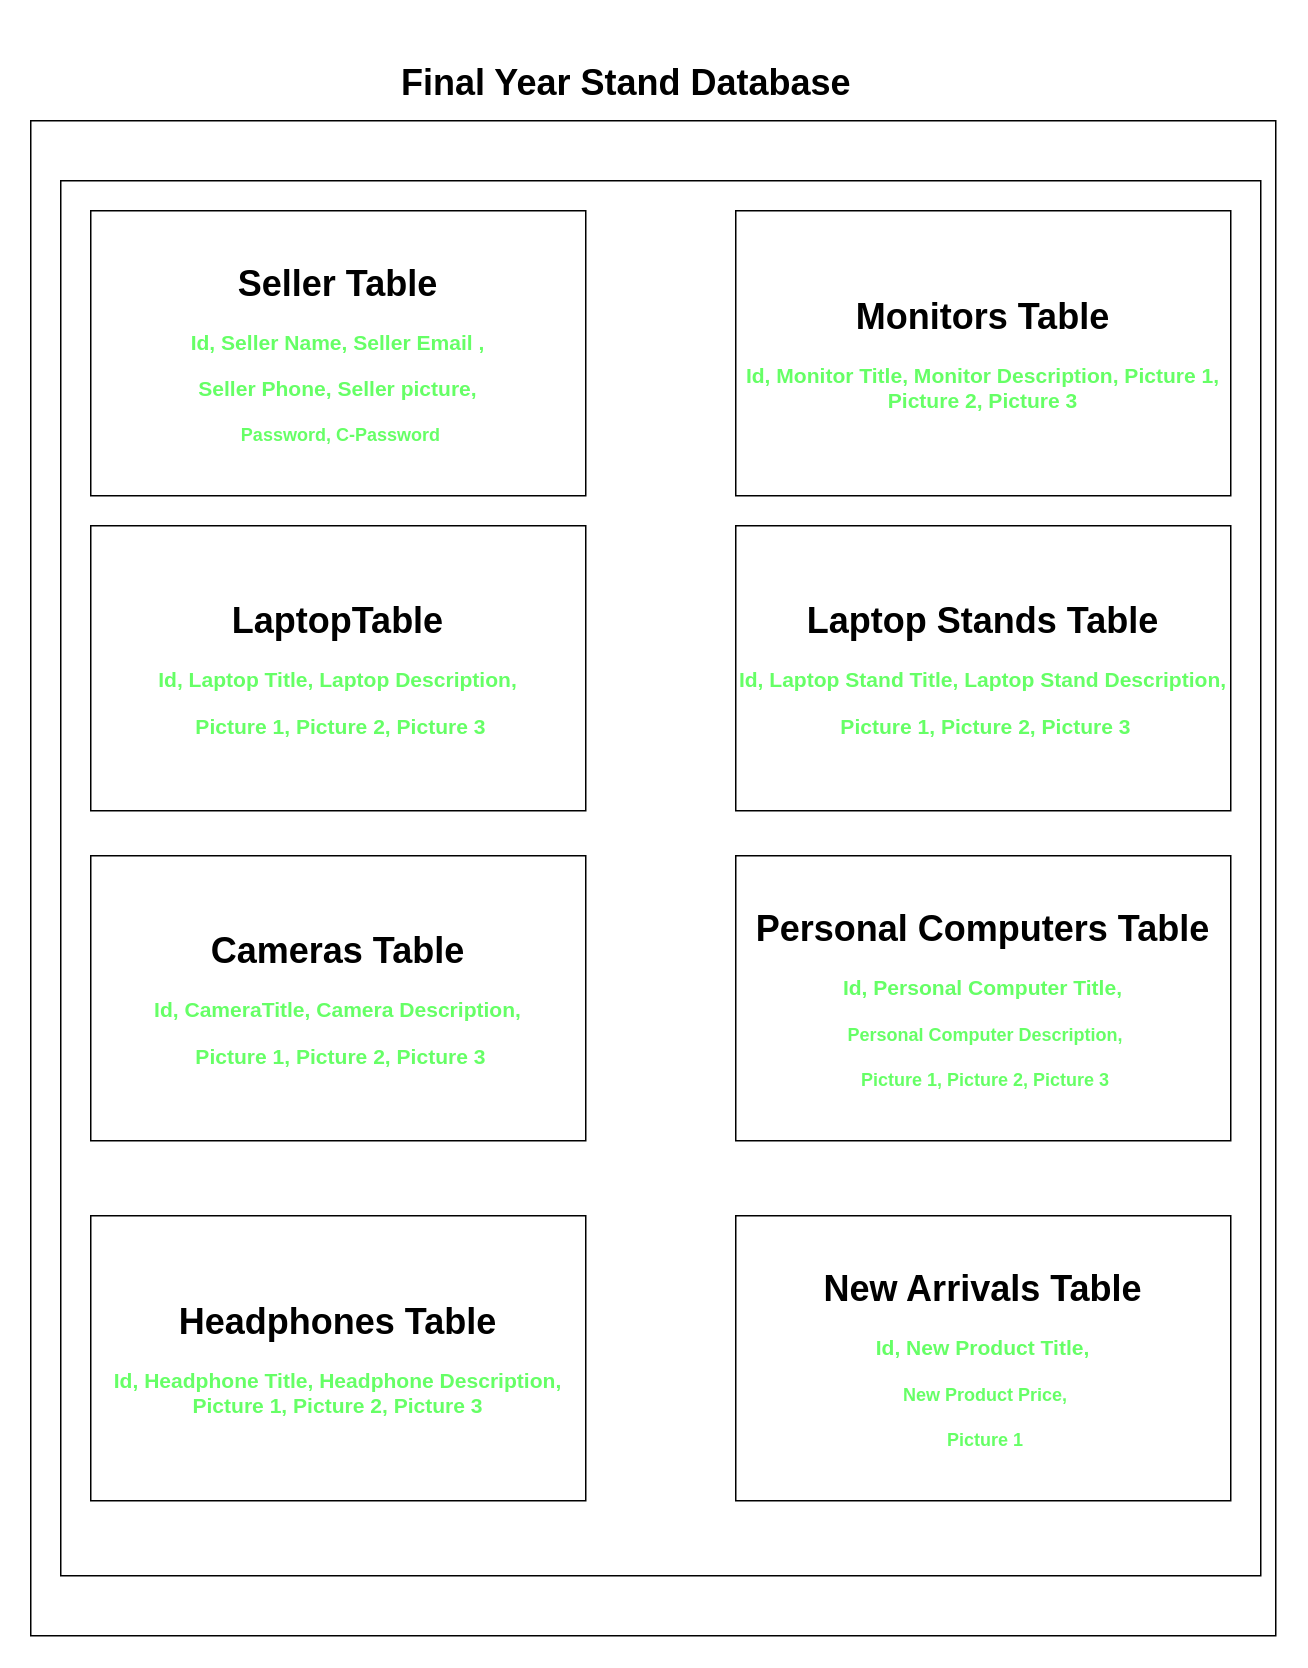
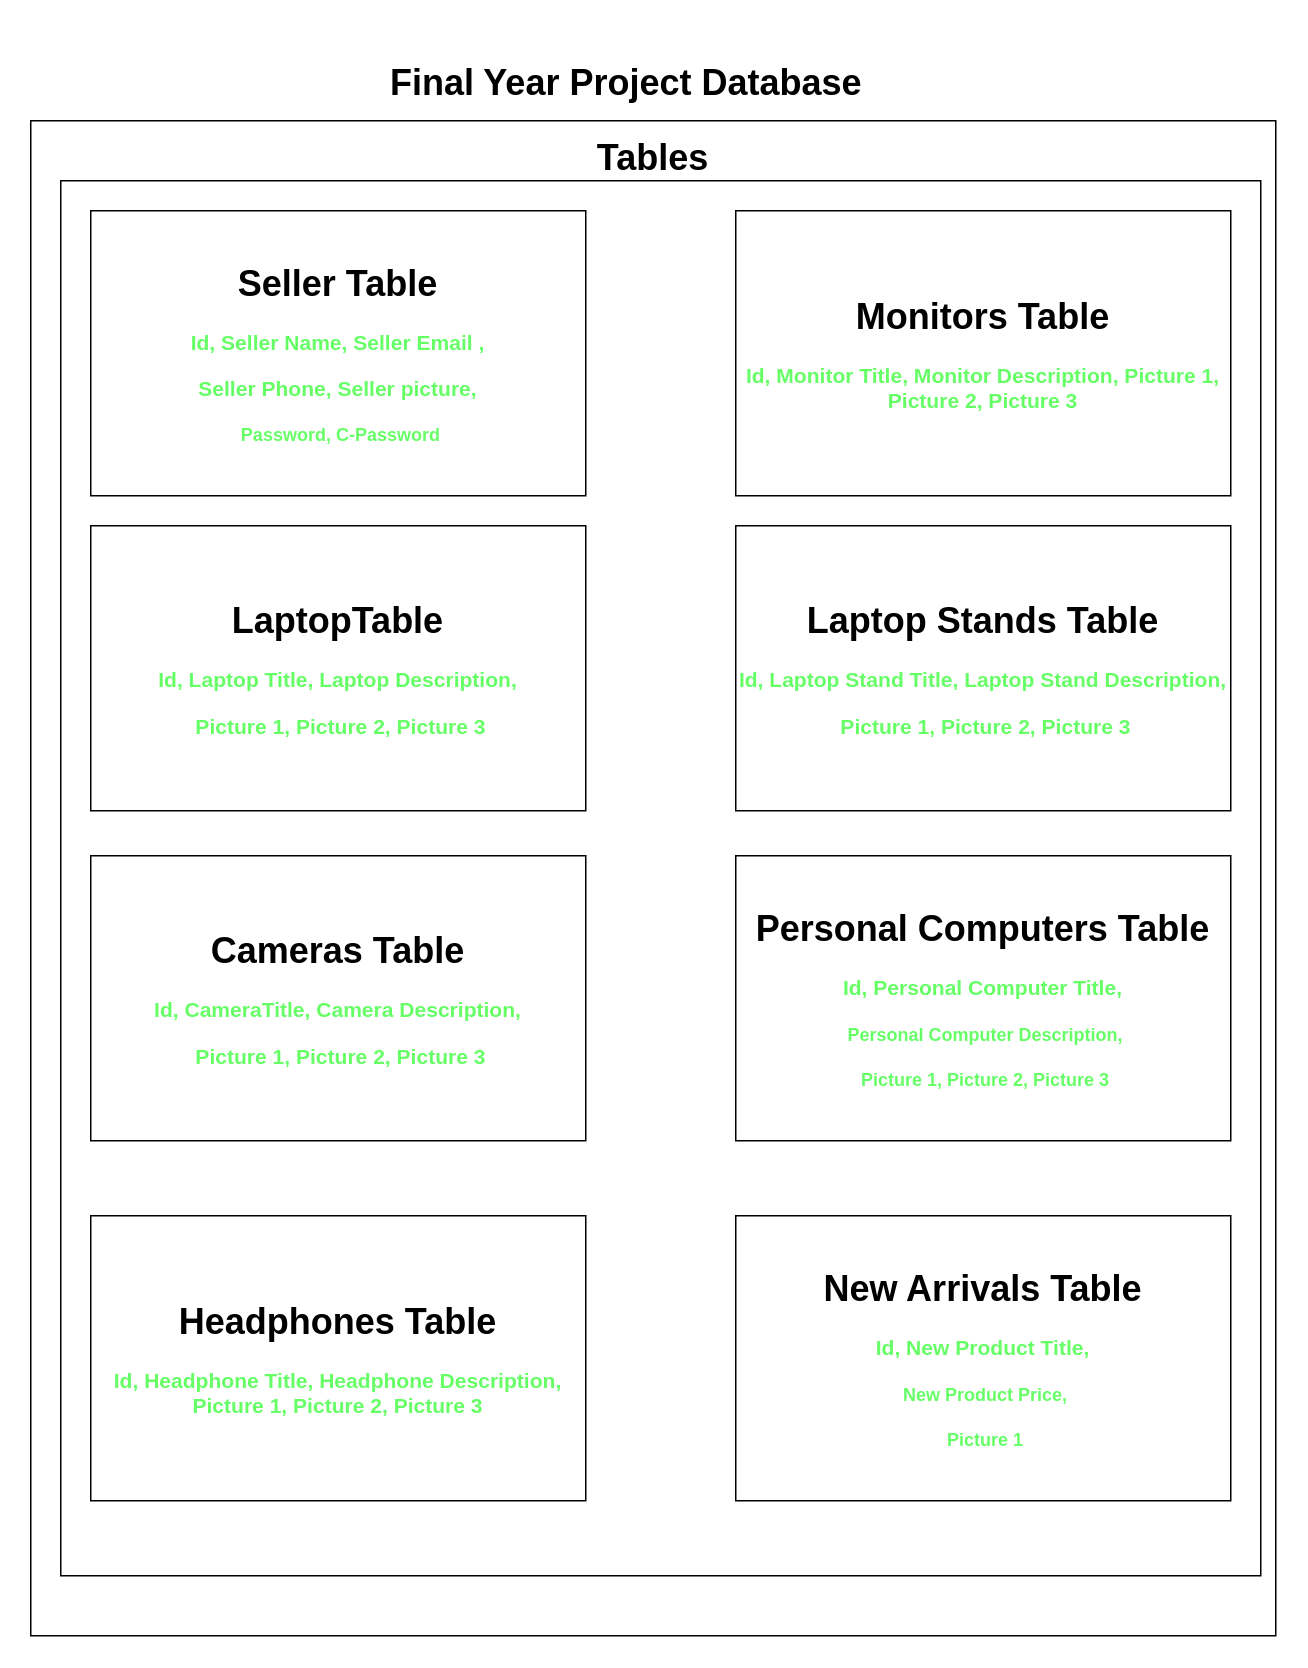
- <mxCell id="3" value="&lt;h1&gt;&lt;b&gt;Final Year Stand Database&amp;nbsp;&lt;/b&gt;&lt;/h1&gt;" style="text;html=1;align=center;verticalAlign=middle;resizable=0;points=[];autosize=1;strokeColor=none;fillColor=none;" vertex="1" parent="1"><mxGeometry x="250" width="340" height="70" as="geometry" y="20" /></mxCell>
+ <mxCell id="3" value="&lt;h1&gt;&lt;b&gt;Final Year Project Database&amp;nbsp;&lt;/b&gt;&lt;/h1&gt;" style="text;html=1;align=center;verticalAlign=middle;resizable=0;points=[];autosize=1;strokeColor=none;fillColor=none;" vertex="1" parent="1"><mxGeometry x="250" width="340" height="70" as="geometry" y="20" /></mxCell>
+ <mxCell id="5" value="&lt;h1&gt;&lt;b&gt;Tables&lt;/b&gt;&lt;/h1&gt;" style="text;strokeColor=none;align=center;fillColor=none;html=1;verticalAlign=middle;whiteSpace=wrap;rounded=0;" vertex="1" parent="1"><mxGeometry x="405" y="90" width="60" height="30" as="geometry" /></mxCell>
